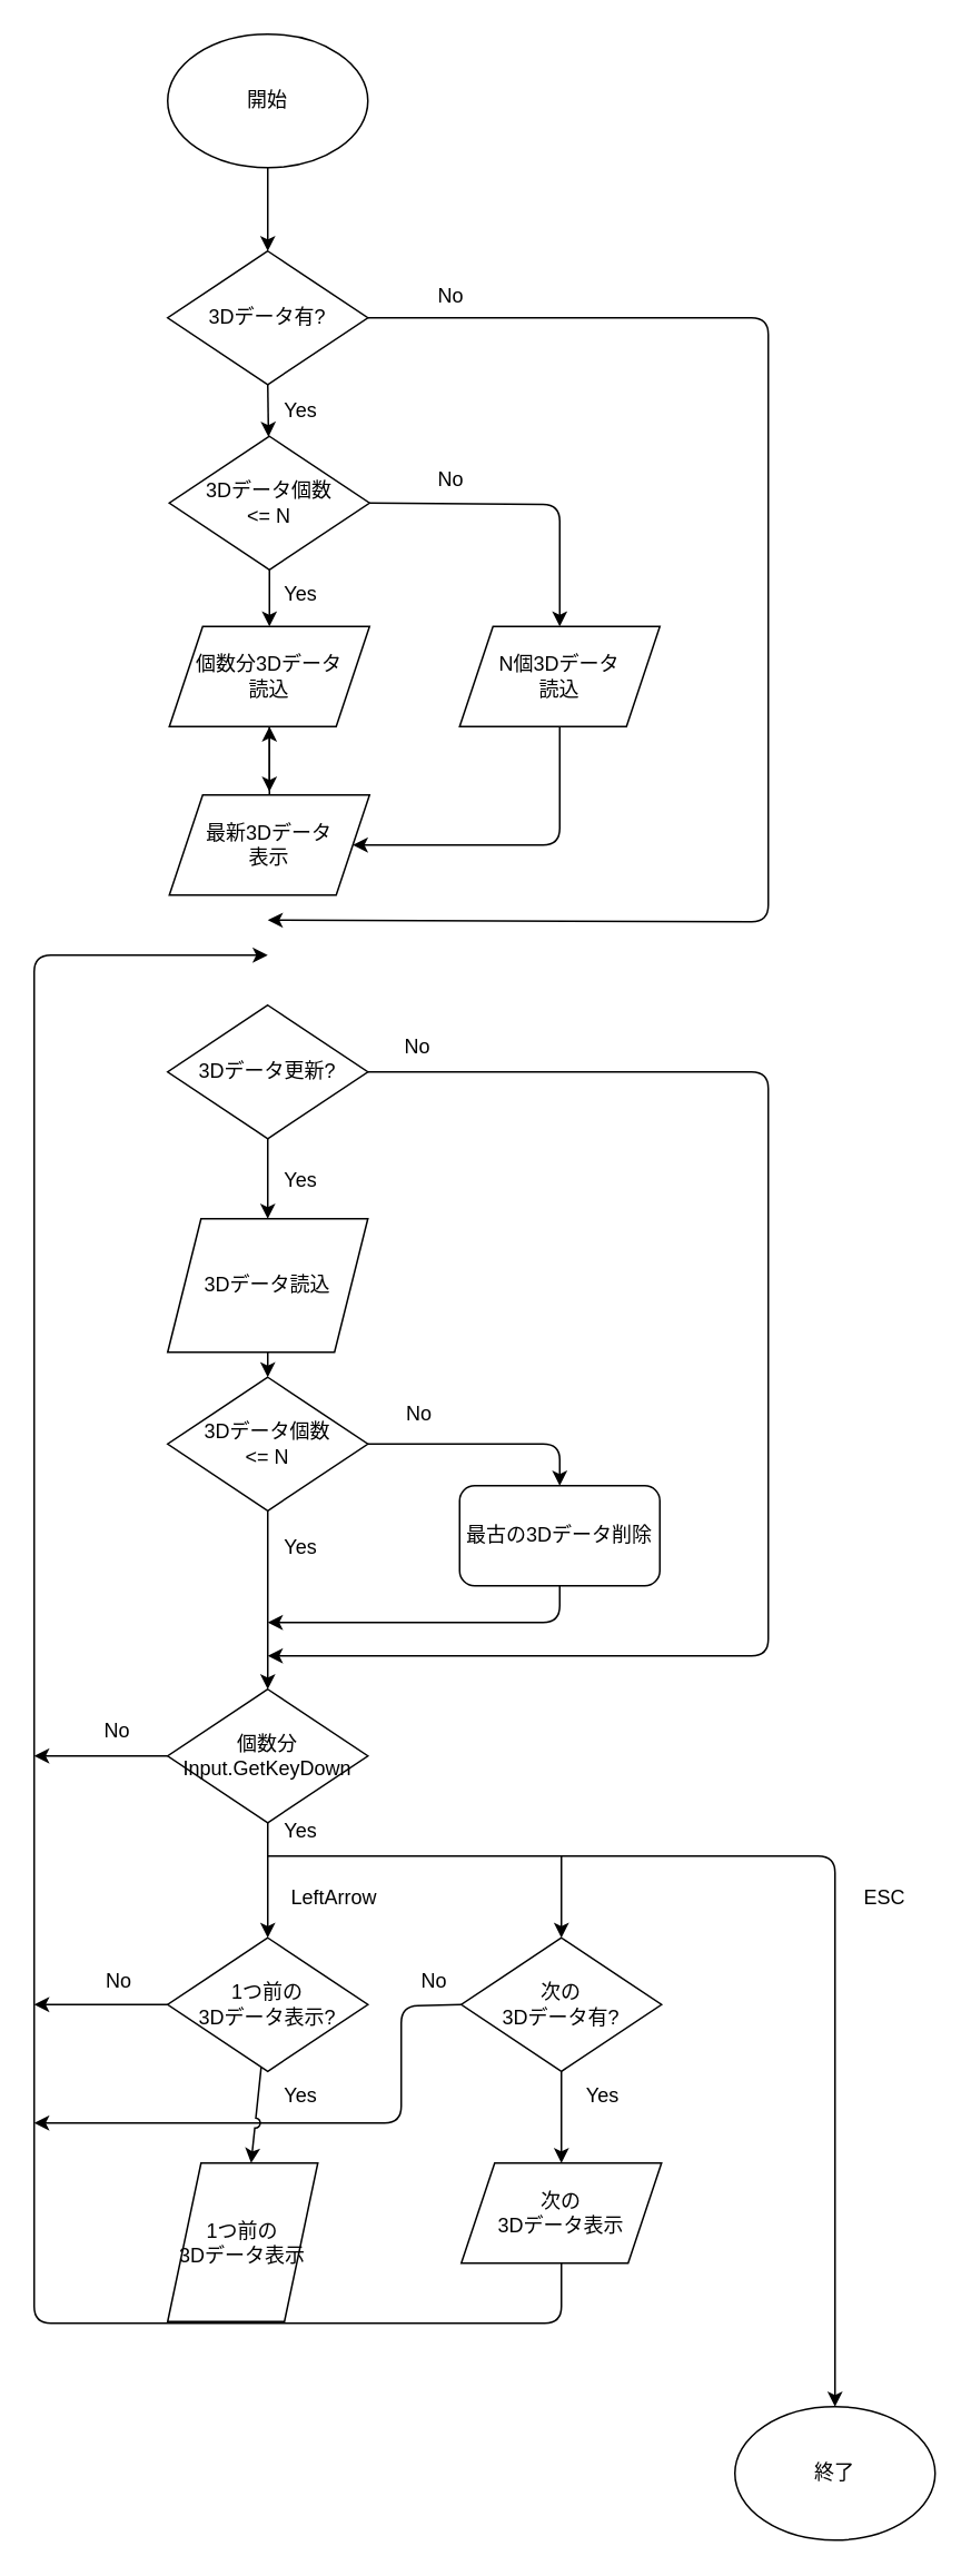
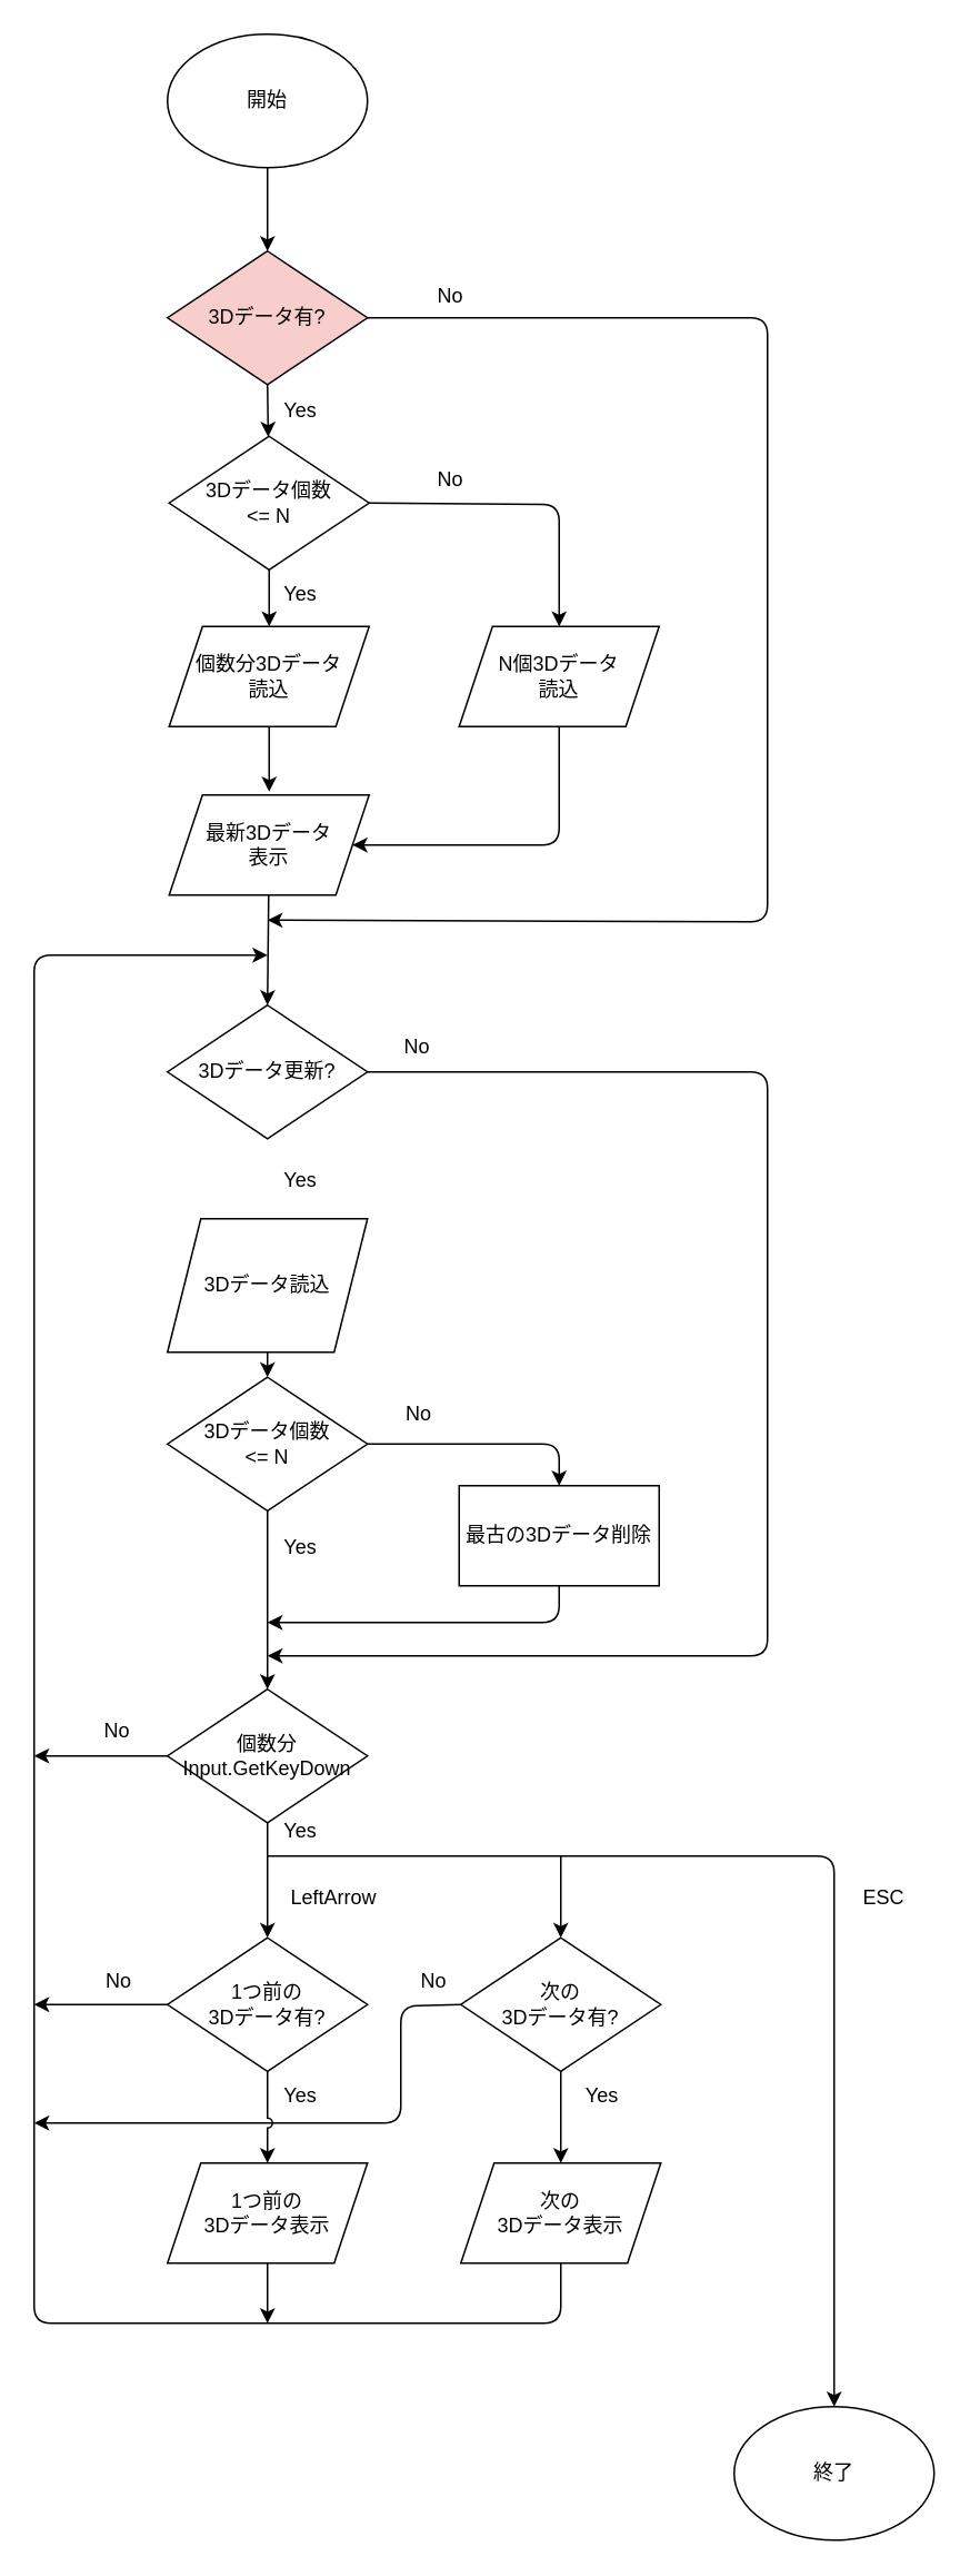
- <mxCell id="7" value="3Dデータ有?" style="rhombus;whiteSpace=wrap;html=1;" parent="1" vertex="1"><mxGeometry x="100" y="150" width="120" height="80" as="geometry" /></mxCell>
+ <mxCell id="7" value="3Dデータ有?" style="rhombus;whiteSpace=wrap;html=1;fillColor=#f8cecc;" parent="1" vertex="1"><mxGeometry x="100" y="150" width="120" height="80" as="geometry" /></mxCell>
- <mxCell id="20" value="" style="edgeStyle=none;html=1;" parent="1" source="21" target="14" edge="1"><mxGeometry relative="1" as="geometry"><mxPoint x="161" y="616" as="targetPoint" /></mxGeometry></mxCell>
+ <mxCell id="20" value="" style="edgeStyle=none;html=1;entryX=0.5;entryY=0;entryDx=0;entryDy=0;" parent="1" source="21" target="19" edge="1"><mxGeometry relative="1" as="geometry"><mxPoint x="161" y="616" as="targetPoint" /></mxGeometry></mxCell>
- <mxCell id="17" value="" style="edgeStyle=none;html=1;" parent="1" source="19" target="23" edge="1"><mxGeometry relative="1" as="geometry" /></mxCell>
- <mxCell id="28" value="最古の3Dデータ削除" style="whiteSpace=wrap;html=1;rounded=1;" parent="1" vertex="1"><mxGeometry x="275" y="890" width="120" height="60" as="geometry" /></mxCell>
+ <mxCell id="28" value="最古の3Dデータ削除" style="whiteSpace=wrap;html=1;" parent="1" vertex="1"><mxGeometry x="275" y="890" width="120" height="60" as="geometry" /></mxCell>
- <mxCell id="47" value="1つ前の&lt;br&gt;3Dデータ表示?" style="rhombus;whiteSpace=wrap;html=1;" parent="1" vertex="1"><mxGeometry x="100" y="1161" width="120" height="80" as="geometry" /></mxCell>
+ <mxCell id="47" value="1つ前の&lt;br&gt;3Dデータ有?" style="rhombus;whiteSpace=wrap;html=1;" parent="1" vertex="1"><mxGeometry x="100" y="1161" width="120" height="80" as="geometry" /></mxCell>
- <mxCell id="42" value="1つ前の&lt;br&gt;3Dデータ表示" style="shape=parallelogram;perimeter=parallelogramPerimeter;whiteSpace=wrap;html=1;fixedSize=1;" parent="1" vertex="1"><mxGeometry x="100" y="1296" width="90" height="95" as="geometry" /></mxCell>
+ <mxCell id="42" value="1つ前の&lt;br&gt;3Dデータ表示" style="shape=parallelogram;perimeter=parallelogramPerimeter;whiteSpace=wrap;html=1;fixedSize=1;" parent="1" vertex="1"><mxGeometry x="100" y="1296" width="120" height="60" as="geometry" /></mxCell>
